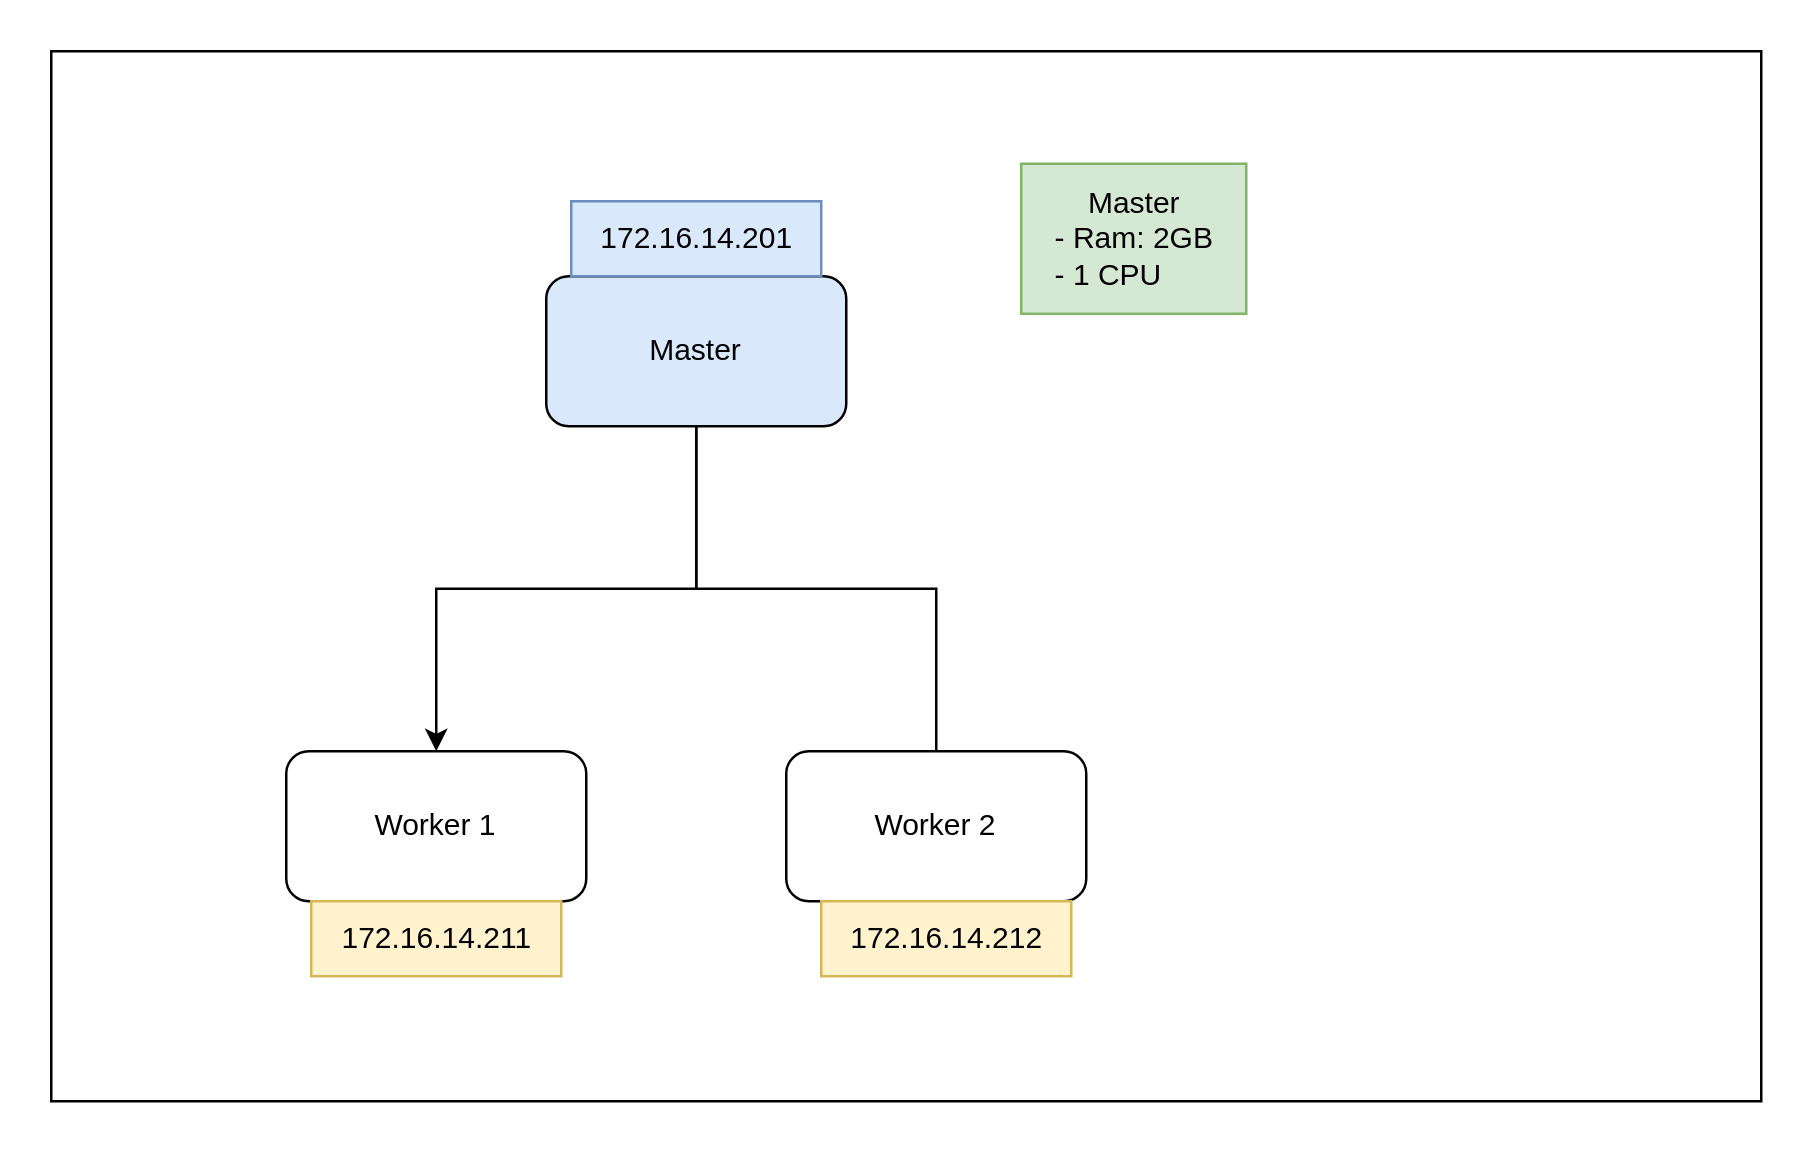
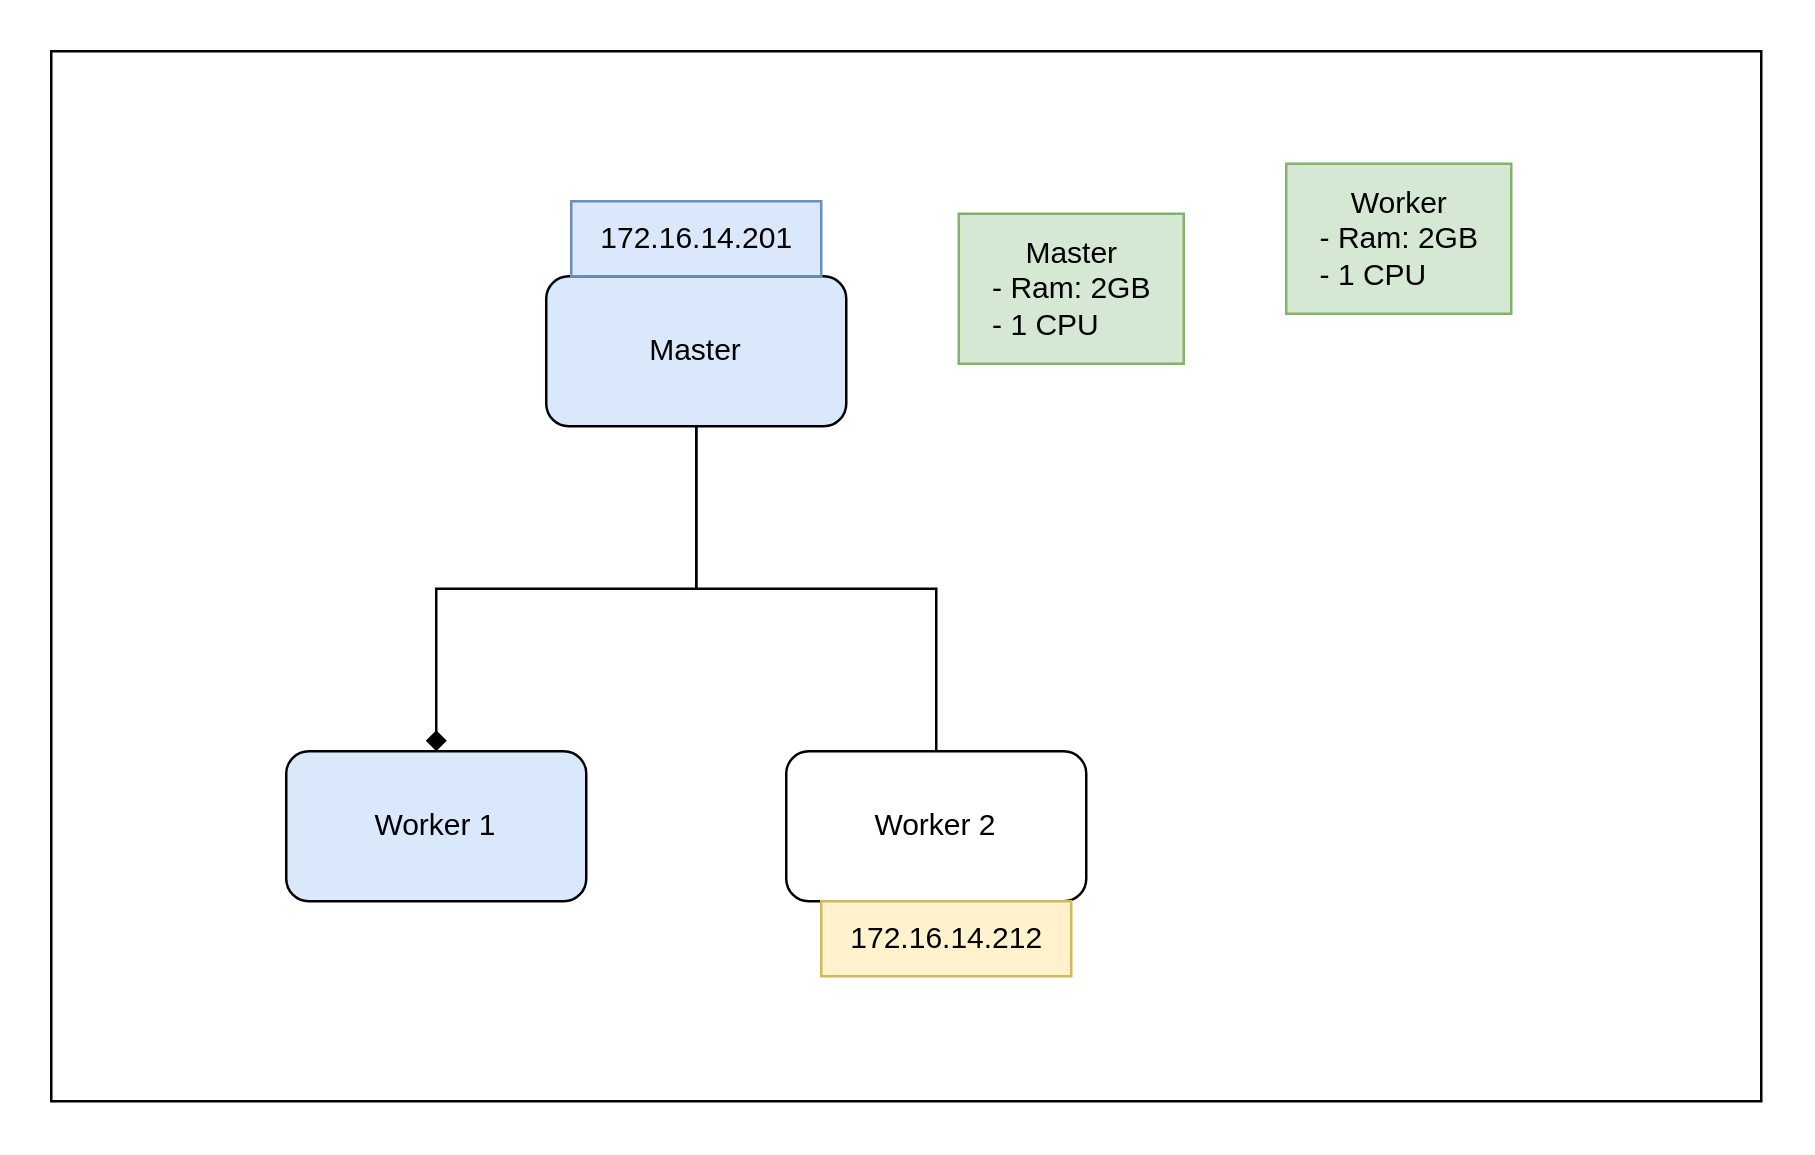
- <mxCell id="11" value="&lt;div style=&quot;&quot;&gt;&lt;span style=&quot;background-color: initial;&quot;&gt;Master&lt;/span&gt;&lt;/div&gt;&lt;div style=&quot;text-align: left;&quot;&gt;&lt;span style=&quot;background-color: initial;&quot;&gt;- Ram: 2GB&lt;/span&gt;&lt;/div&gt;&lt;div style=&quot;text-align: left;&quot;&gt;&lt;span style=&quot;background-color: initial;&quot;&gt;- 1 CPU&lt;/span&gt;&lt;/div&gt;" style="text;html=1;align=center;verticalAlign=middle;resizable=0;points=[];autosize=1;strokeColor=#82b366;fillColor=#d5e8d4;" vertex="1" parent="1"><mxGeometry x="408" y="65" width="90" height="60" as="geometry" /></mxCell>
+ <mxCell id="11" value="&lt;div style=&quot;&quot;&gt;&lt;span style=&quot;background-color: initial;&quot;&gt;Master&lt;/span&gt;&lt;/div&gt;&lt;div style=&quot;text-align: left;&quot;&gt;&lt;span style=&quot;background-color: initial;&quot;&gt;- Ram: 2GB&lt;/span&gt;&lt;/div&gt;&lt;div style=&quot;text-align: left;&quot;&gt;&lt;span style=&quot;background-color: initial;&quot;&gt;- 1 CPU&lt;/span&gt;&lt;/div&gt;" style="text;html=1;align=center;verticalAlign=middle;resizable=0;points=[];autosize=1;strokeColor=#82b366;fillColor=#d5e8d4;" vertex="1" parent="1"><mxGeometry x="383" y="85" width="90" height="60" as="geometry" /></mxCell>
+ <mxCell id="12" value="&lt;div style=&quot;&quot;&gt;&lt;span style=&quot;background-color: initial;&quot;&gt;Worker&lt;/span&gt;&lt;/div&gt;&lt;div style=&quot;text-align: left;&quot;&gt;&lt;span style=&quot;background-color: initial;&quot;&gt;- Ram: 2GB&lt;/span&gt;&lt;/div&gt;&lt;div style=&quot;text-align: left;&quot;&gt;&lt;span style=&quot;background-color: initial;&quot;&gt;- 1 CPU&lt;/span&gt;&lt;/div&gt;" style="text;html=1;align=center;verticalAlign=middle;resizable=0;points=[];autosize=1;strokeColor=#82b366;fillColor=#d5e8d4;" vertex="1" parent="1"><mxGeometry x="514" y="65" width="90" height="60" as="geometry" /></mxCell>
- <mxCell id="3" style="edgeStyle=orthogonalEdgeStyle;rounded=0;orthogonalLoop=1;jettySize=auto;html=1;" edge="1" parent="1" source="5" target="6"><mxGeometry relative="1" as="geometry" /></mxCell>
+ <mxCell id="3" style="edgeStyle=orthogonalEdgeStyle;rounded=0;orthogonalLoop=1;jettySize=auto;html=1;endArrow=diamond;" edge="1" parent="1" source="5" target="6"><mxGeometry relative="1" as="geometry" /></mxCell>
- <mxCell id="6" value="Worker 1" style="rounded=1;whiteSpace=wrap;html=1;" vertex="1" parent="1"><mxGeometry x="114" y="300" width="120" height="60" as="geometry" /></mxCell>
+ <mxCell id="6" value="Worker 1" style="rounded=1;whiteSpace=wrap;html=1;fillColor=#dae8fc;" vertex="1" parent="1"><mxGeometry x="114" y="300" width="120" height="60" as="geometry" /></mxCell>
- <mxCell id="9" value="172.16.14.211" style="text;html=1;align=center;verticalAlign=middle;resizable=0;points=[];autosize=1;strokeColor=#d6b656;fillColor=#fff2cc;" vertex="1" parent="1"><mxGeometry x="124" y="360" width="100" height="30" as="geometry" /></mxCell>
